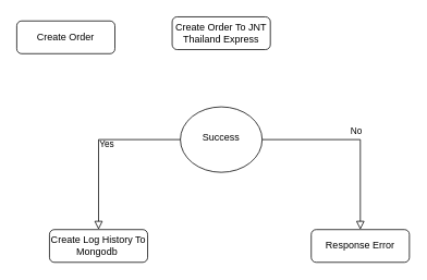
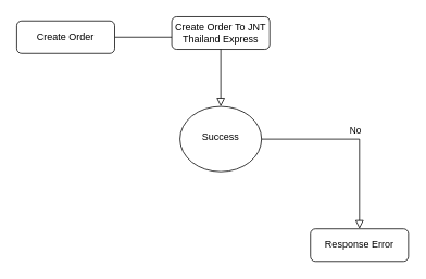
+ <mxCell id="2" value="" style="rounded=0;html=1;jettySize=auto;orthogonalLoop=1;fontSize=11;endArrow=block;endFill=0;endSize=8;strokeWidth=1;shadow=0;labelBackgroundColor=none;edgeStyle=orthogonalEdgeStyle;" parent="1" source="3" target="4" edge="1"><mxGeometry relative="1" as="geometry" /></mxCell>
- <mxCell id="6" value="Yes" style="edgeStyle=orthogonalEdgeStyle;rounded=0;html=1;jettySize=auto;orthogonalLoop=1;fontSize=11;endArrow=block;endFill=0;endSize=8;strokeWidth=1;shadow=0;labelBackgroundColor=none;" parent="1" source="4" target="7" edge="1"><mxGeometry y="10" relative="1" as="geometry"><mxPoint as="offset" /><mxPoint x="150" y="270" as="sourcePoint" /></mxGeometry></mxCell>
- <mxCell id="7" value="Create Log History To Mongodb&amp;nbsp;" style="rounded=1;whiteSpace=wrap;html=1;fontSize=12;glass=0;strokeWidth=1;shadow=0;" parent="1" vertex="1"><mxGeometry x="60" y="280" width="120" height="40" as="geometry" /></mxCell>
